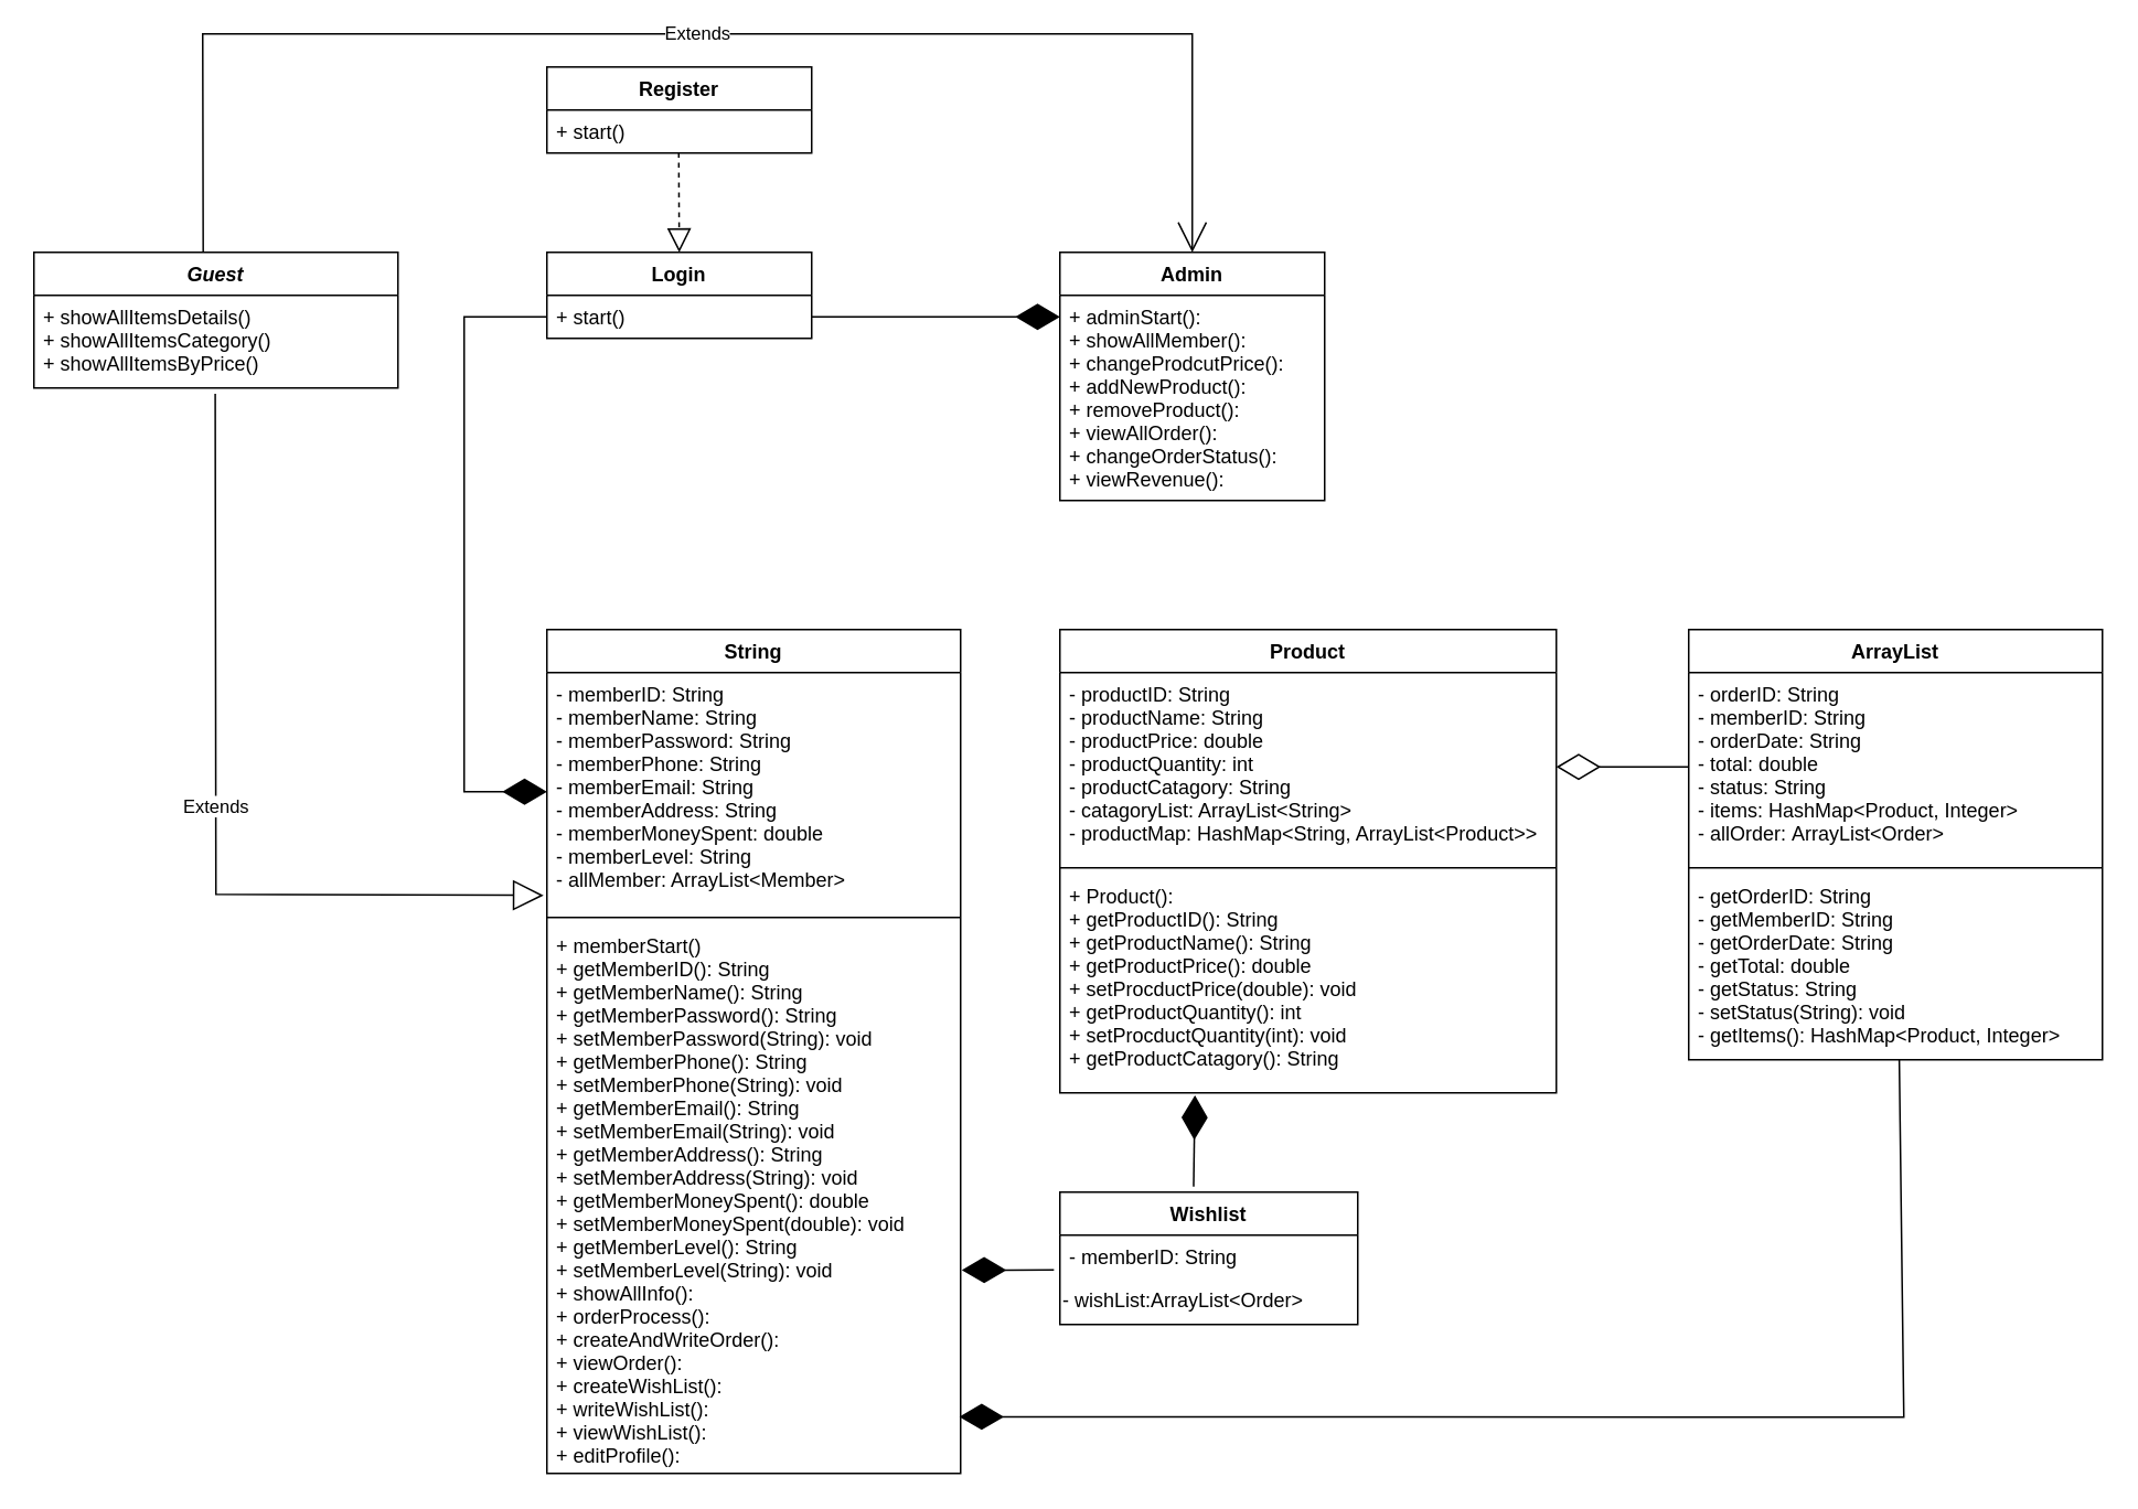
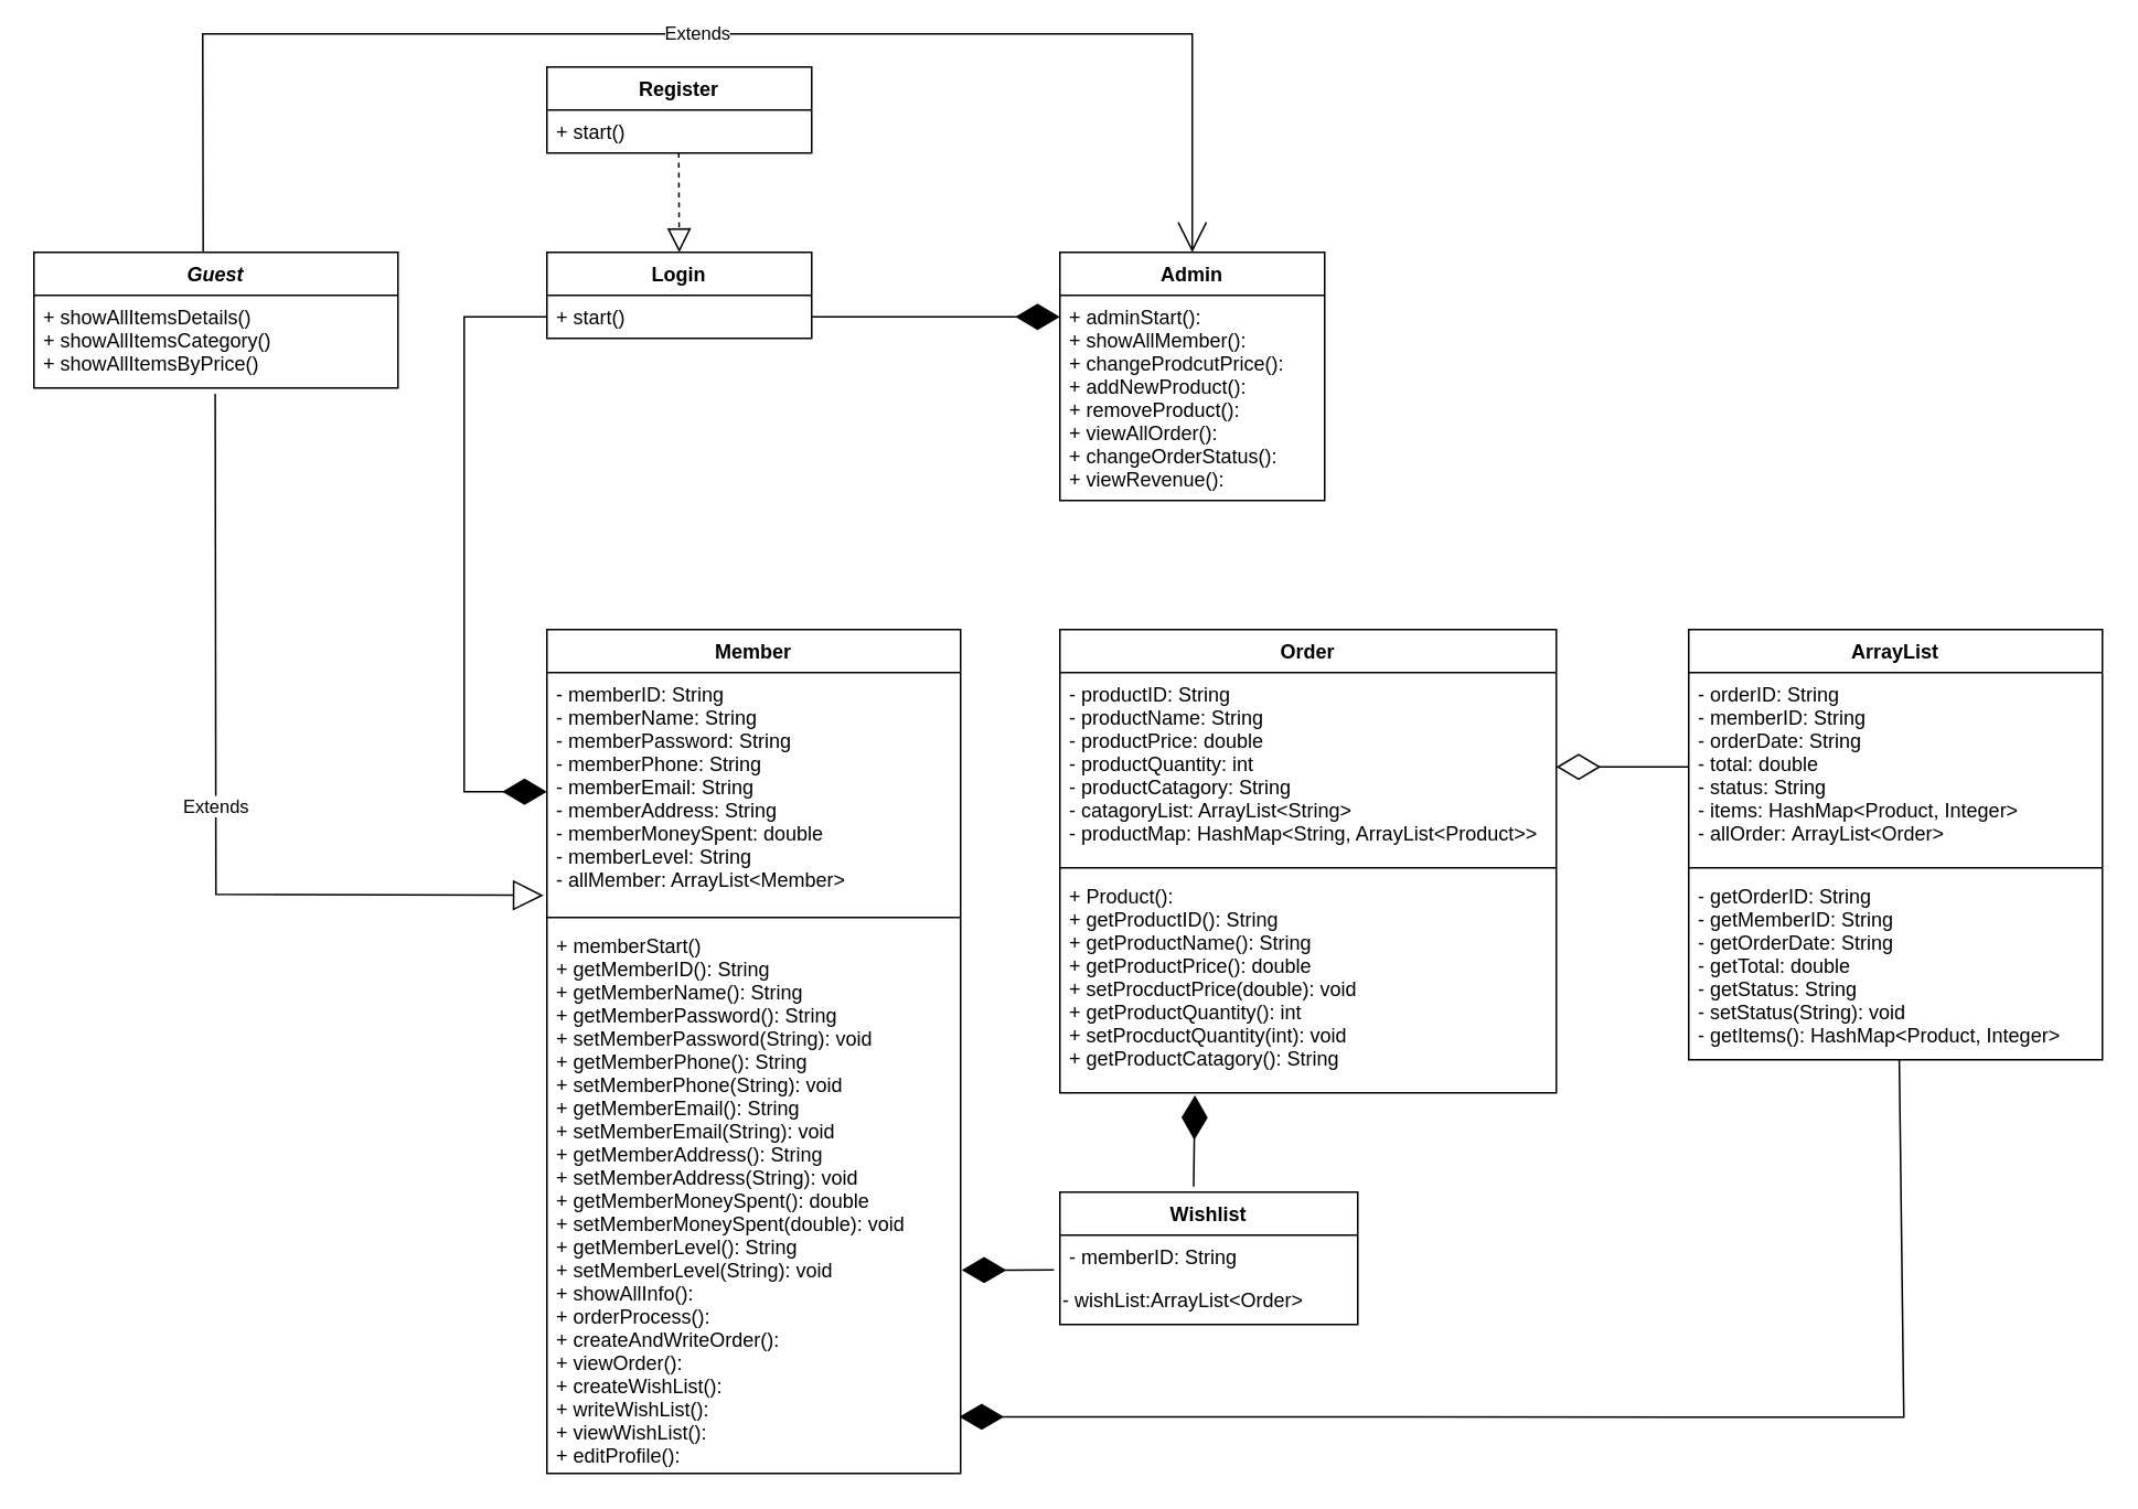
- <mxCell id="16" value="String" style="swimlane;fontStyle=1;align=center;verticalAlign=top;childLayout=stackLayout;horizontal=1;startSize=26;horizontalStack=0;resizeParent=1;resizeParentMax=0;resizeLast=0;collapsible=1;marginBottom=0;" parent="1" vertex="1"><mxGeometry x="330" y="380" width="250" height="510" as="geometry" /></mxCell>
+ <mxCell id="16" value="Member" style="swimlane;fontStyle=1;align=center;verticalAlign=top;childLayout=stackLayout;horizontal=1;startSize=26;horizontalStack=0;resizeParent=1;resizeParentMax=0;resizeLast=0;collapsible=1;marginBottom=0;" parent="1" vertex="1"><mxGeometry x="330" y="380" width="250" height="510" as="geometry" /></mxCell>
- <mxCell id="8" value="Product" style="swimlane;fontStyle=1;align=center;verticalAlign=top;childLayout=stackLayout;horizontal=1;startSize=26;horizontalStack=0;resizeParent=1;resizeParentMax=0;resizeLast=0;collapsible=1;marginBottom=0;" parent="1" vertex="1"><mxGeometry x="640" y="380" width="300" height="280" as="geometry" /></mxCell>
+ <mxCell id="8" value="Order" style="swimlane;fontStyle=1;align=center;verticalAlign=top;childLayout=stackLayout;horizontal=1;startSize=26;horizontalStack=0;resizeParent=1;resizeParentMax=0;resizeLast=0;collapsible=1;marginBottom=0;" parent="1" vertex="1"><mxGeometry x="640" y="380" width="300" height="280" as="geometry" /></mxCell>
